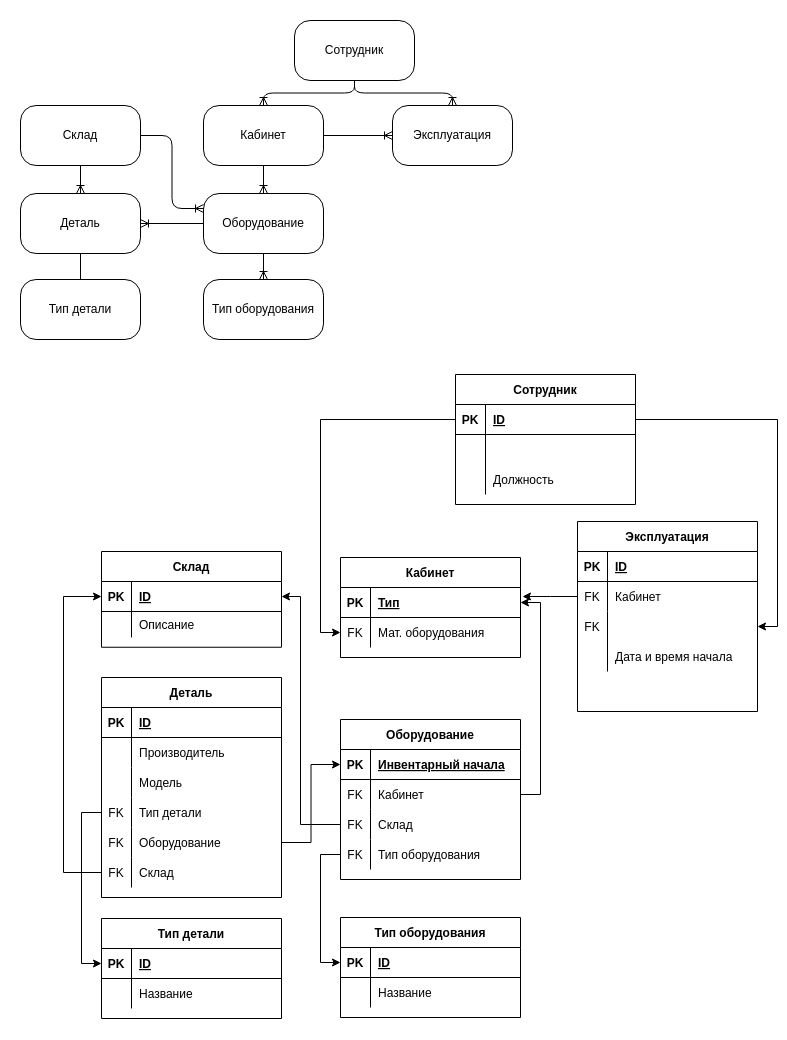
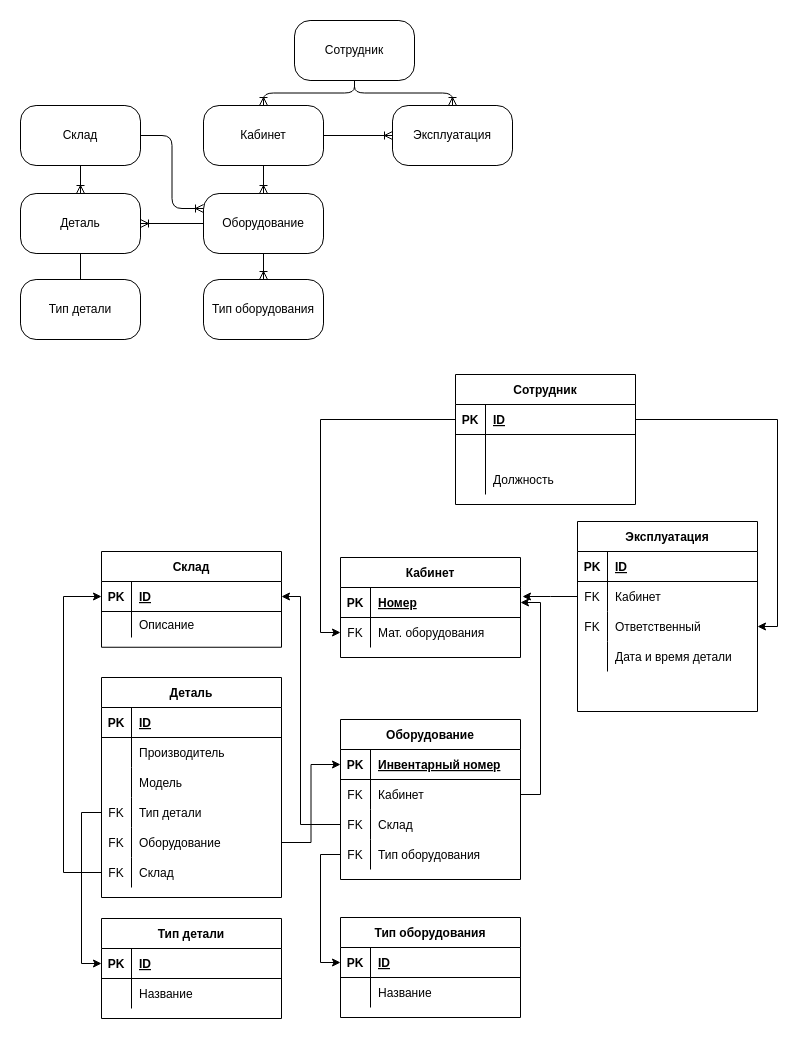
- <mxCell id="31" value="Тип" style="shape=partialRectangle;connectable=0;fillColor=none;top=0;left=0;bottom=0;right=0;align=left;spacingLeft=6;fontStyle=5;overflow=hidden;" vertex="1" parent="29"><mxGeometry x="30" width="150" height="30" as="geometry"><mxRectangle width="150" height="30" as="alternateBounds" /></mxGeometry></mxCell>
+ <mxCell id="31" value="Номер" style="shape=partialRectangle;connectable=0;fillColor=none;top=0;left=0;bottom=0;right=0;align=left;spacingLeft=6;fontStyle=5;overflow=hidden;" vertex="1" parent="29"><mxGeometry x="30" width="150" height="30" as="geometry"><mxRectangle width="150" height="30" as="alternateBounds" /></mxGeometry></mxCell>
+ <mxCell id="97" value="Ответственный" style="shape=partialRectangle;connectable=0;fillColor=none;top=0;left=0;bottom=0;right=0;align=left;spacingLeft=6;overflow=hidden;" vertex="1" parent="95"><mxGeometry x="30" width="150" height="30" as="geometry"><mxRectangle width="150" height="30" as="alternateBounds" /></mxGeometry></mxCell>
- <mxCell id="100" value="Дата и время начала" style="shape=partialRectangle;connectable=0;fillColor=none;top=0;left=0;bottom=0;right=0;align=left;spacingLeft=6;overflow=hidden;" vertex="1" parent="98"><mxGeometry x="30" width="150" height="30" as="geometry"><mxRectangle width="150" height="30" as="alternateBounds" /></mxGeometry></mxCell>
+ <mxCell id="100" value="Дата и время детали" style="shape=partialRectangle;connectable=0;fillColor=none;top=0;left=0;bottom=0;right=0;align=left;spacingLeft=6;overflow=hidden;" vertex="1" parent="98"><mxGeometry x="30" width="150" height="30" as="geometry"><mxRectangle width="150" height="30" as="alternateBounds" /></mxGeometry></mxCell>
- <mxCell id="38" value="Инвентарный начала" style="shape=partialRectangle;connectable=0;fillColor=none;top=0;left=0;bottom=0;right=0;align=left;spacingLeft=6;fontStyle=5;overflow=hidden;" vertex="1" parent="36"><mxGeometry x="30" width="150" height="30" as="geometry"><mxRectangle width="150" height="30" as="alternateBounds" /></mxGeometry></mxCell>
+ <mxCell id="38" value="Инвентарный номер" style="shape=partialRectangle;connectable=0;fillColor=none;top=0;left=0;bottom=0;right=0;align=left;spacingLeft=6;fontStyle=5;overflow=hidden;" vertex="1" parent="36"><mxGeometry x="30" width="150" height="30" as="geometry"><mxRectangle width="150" height="30" as="alternateBounds" /></mxGeometry></mxCell>
